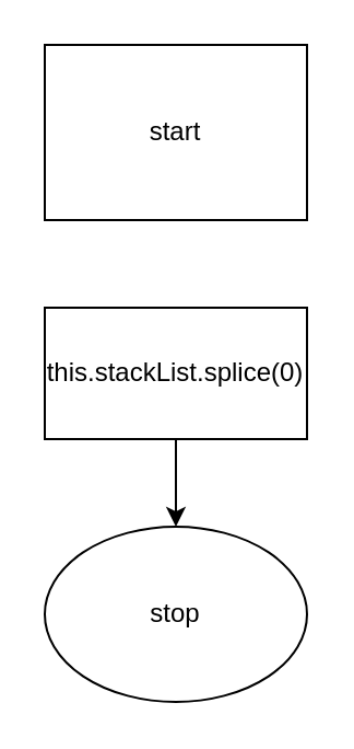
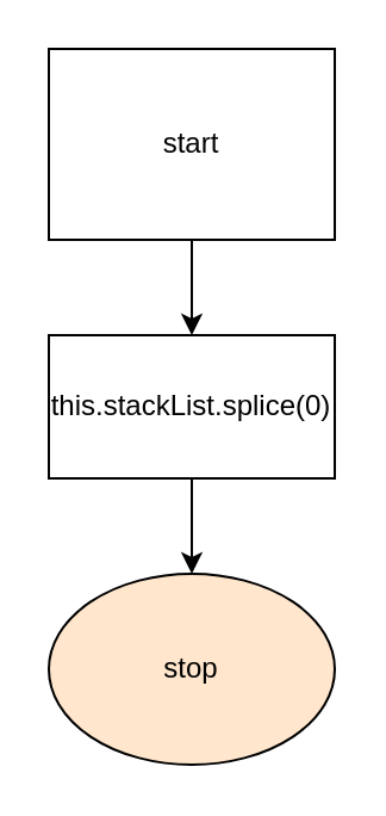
+ <mxCell id="2" style="edgeStyle=none;html=1;" edge="1" parent="1" source="3" target="5"><mxGeometry relative="1" as="geometry"><mxPoint x="80" y="160" as="targetPoint" /></mxGeometry></mxCell>
- <mxCell id="6" value="stop" style="ellipse;whiteSpace=wrap;html=1;" vertex="1" parent="1"><mxGeometry x="20" y="240" width="120" height="80" as="geometry" /></mxCell>
+ <mxCell id="6" value="stop" style="ellipse;whiteSpace=wrap;html=1;fillColor=#ffe6cc;" vertex="1" parent="1"><mxGeometry x="20" y="240" width="120" height="80" as="geometry" /></mxCell>
